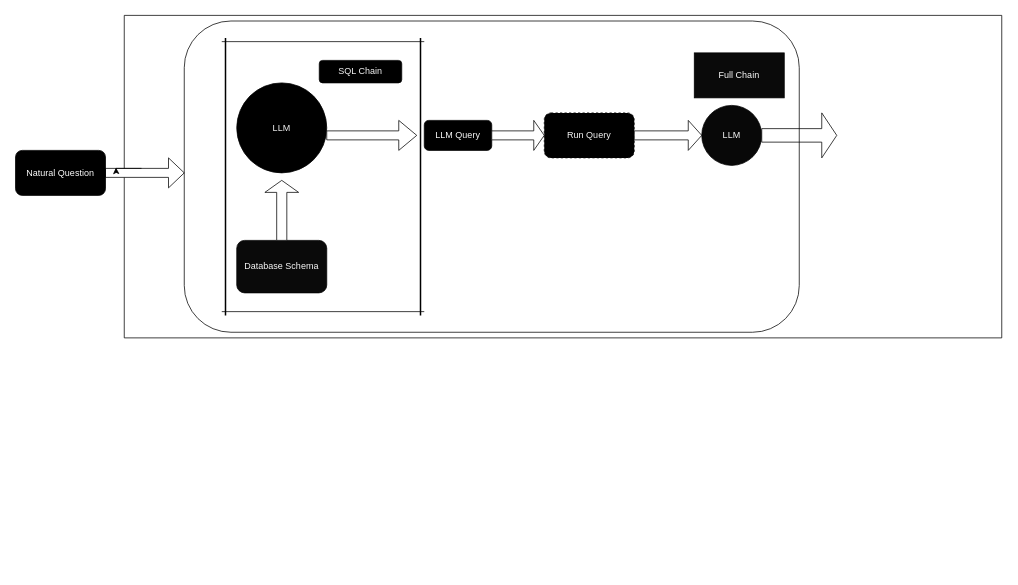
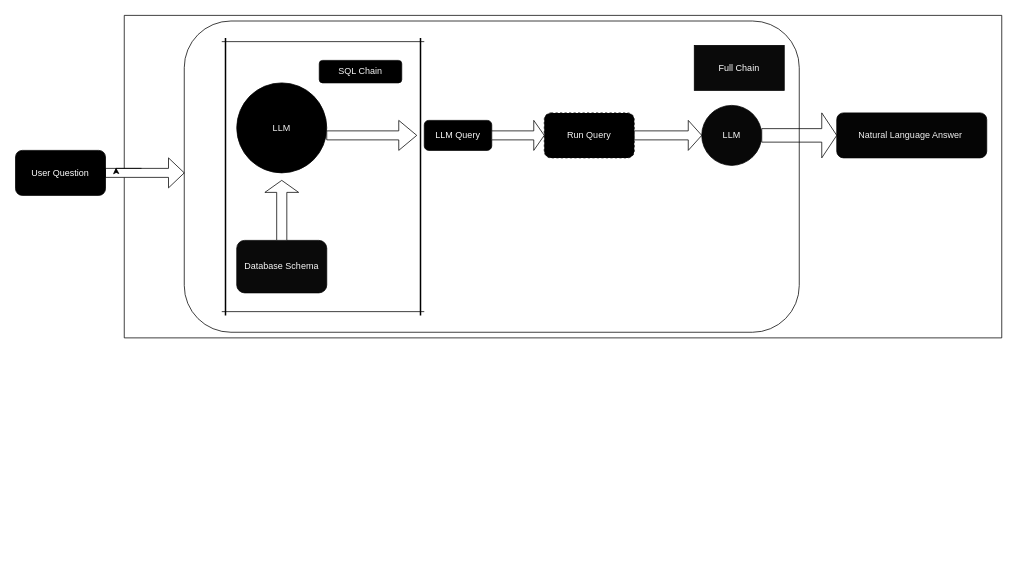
- <mxCell id="20" value="&lt;font color=&quot;#ffffff&quot;&gt;Full Chain&lt;/font&gt;" style="rounded=0;whiteSpace=wrap;html=1;fillColor=#0A0A0A;" vertex="1" parent="2"><mxGeometry x="760" y="50" width="120" height="60" as="geometry" /></mxCell>
+ <mxCell id="20" value="&lt;font color=&quot;#ffffff&quot;&gt;Full Chain&lt;/font&gt;" style="rounded=0;whiteSpace=wrap;html=1;fillColor=#0A0A0A;" vertex="1" parent="2"><mxGeometry x="760" y="40" width="120" height="60" as="geometry" /></mxCell>
+ <mxCell id="22" value="&lt;font color=&quot;#f2f2f2&quot;&gt;Natural Language Answer&amp;nbsp;&lt;/font&gt;" style="rounded=1;whiteSpace=wrap;html=1;fillColor=#050505;strokeColor=default;" vertex="1" parent="2"><mxGeometry x="950" y="130" width="200" height="60" as="geometry" /></mxCell>
- <mxCell id="24" value="&lt;font color=&quot;#ffffff&quot;&gt;Natural Question&lt;/font&gt;" style="rounded=1;whiteSpace=wrap;html=1;fillColor=#000000;" vertex="1" parent="1"><mxGeometry x="20" y="200" width="120" height="60" as="geometry" /></mxCell>
+ <mxCell id="24" value="&lt;font color=&quot;#ffffff&quot;&gt;User Question&lt;/font&gt;" style="rounded=1;whiteSpace=wrap;html=1;fillColor=#000000;" vertex="1" parent="1"><mxGeometry x="20" y="200" width="120" height="60" as="geometry" /></mxCell>
